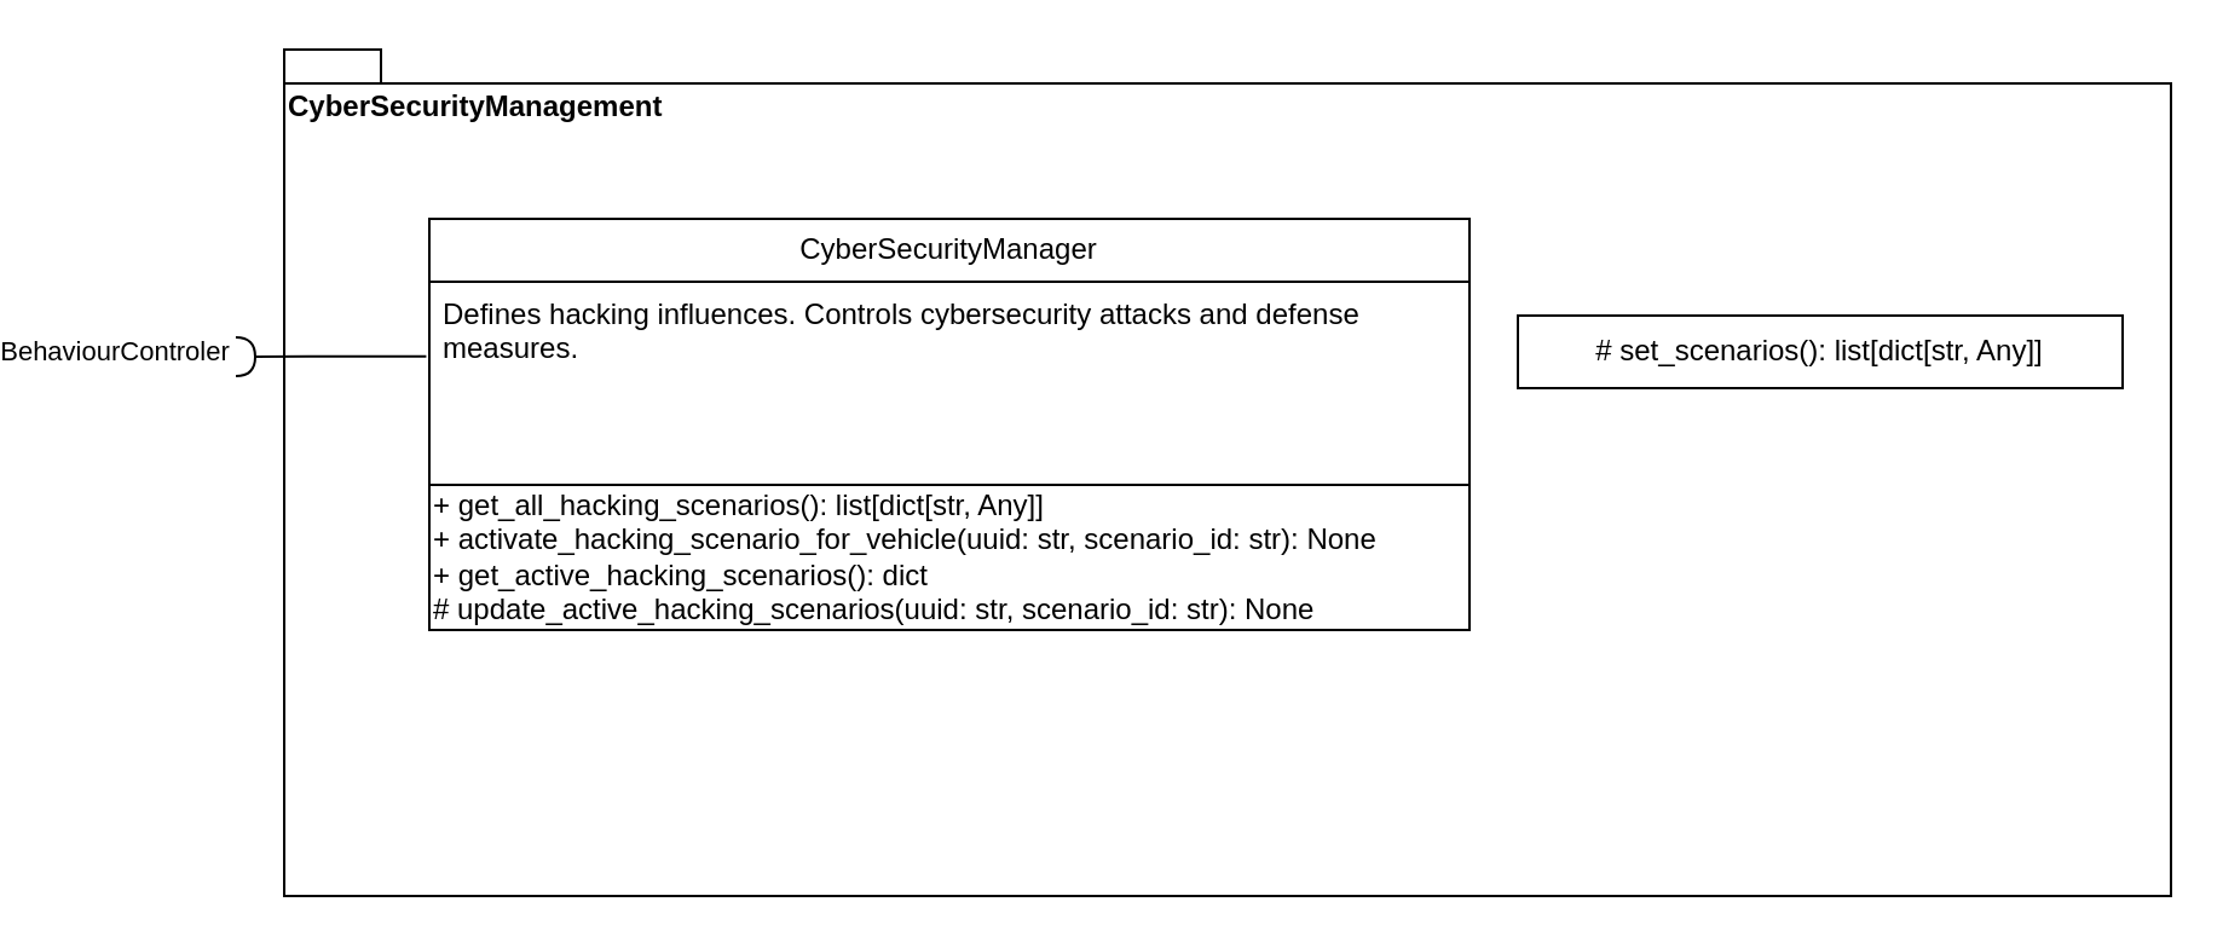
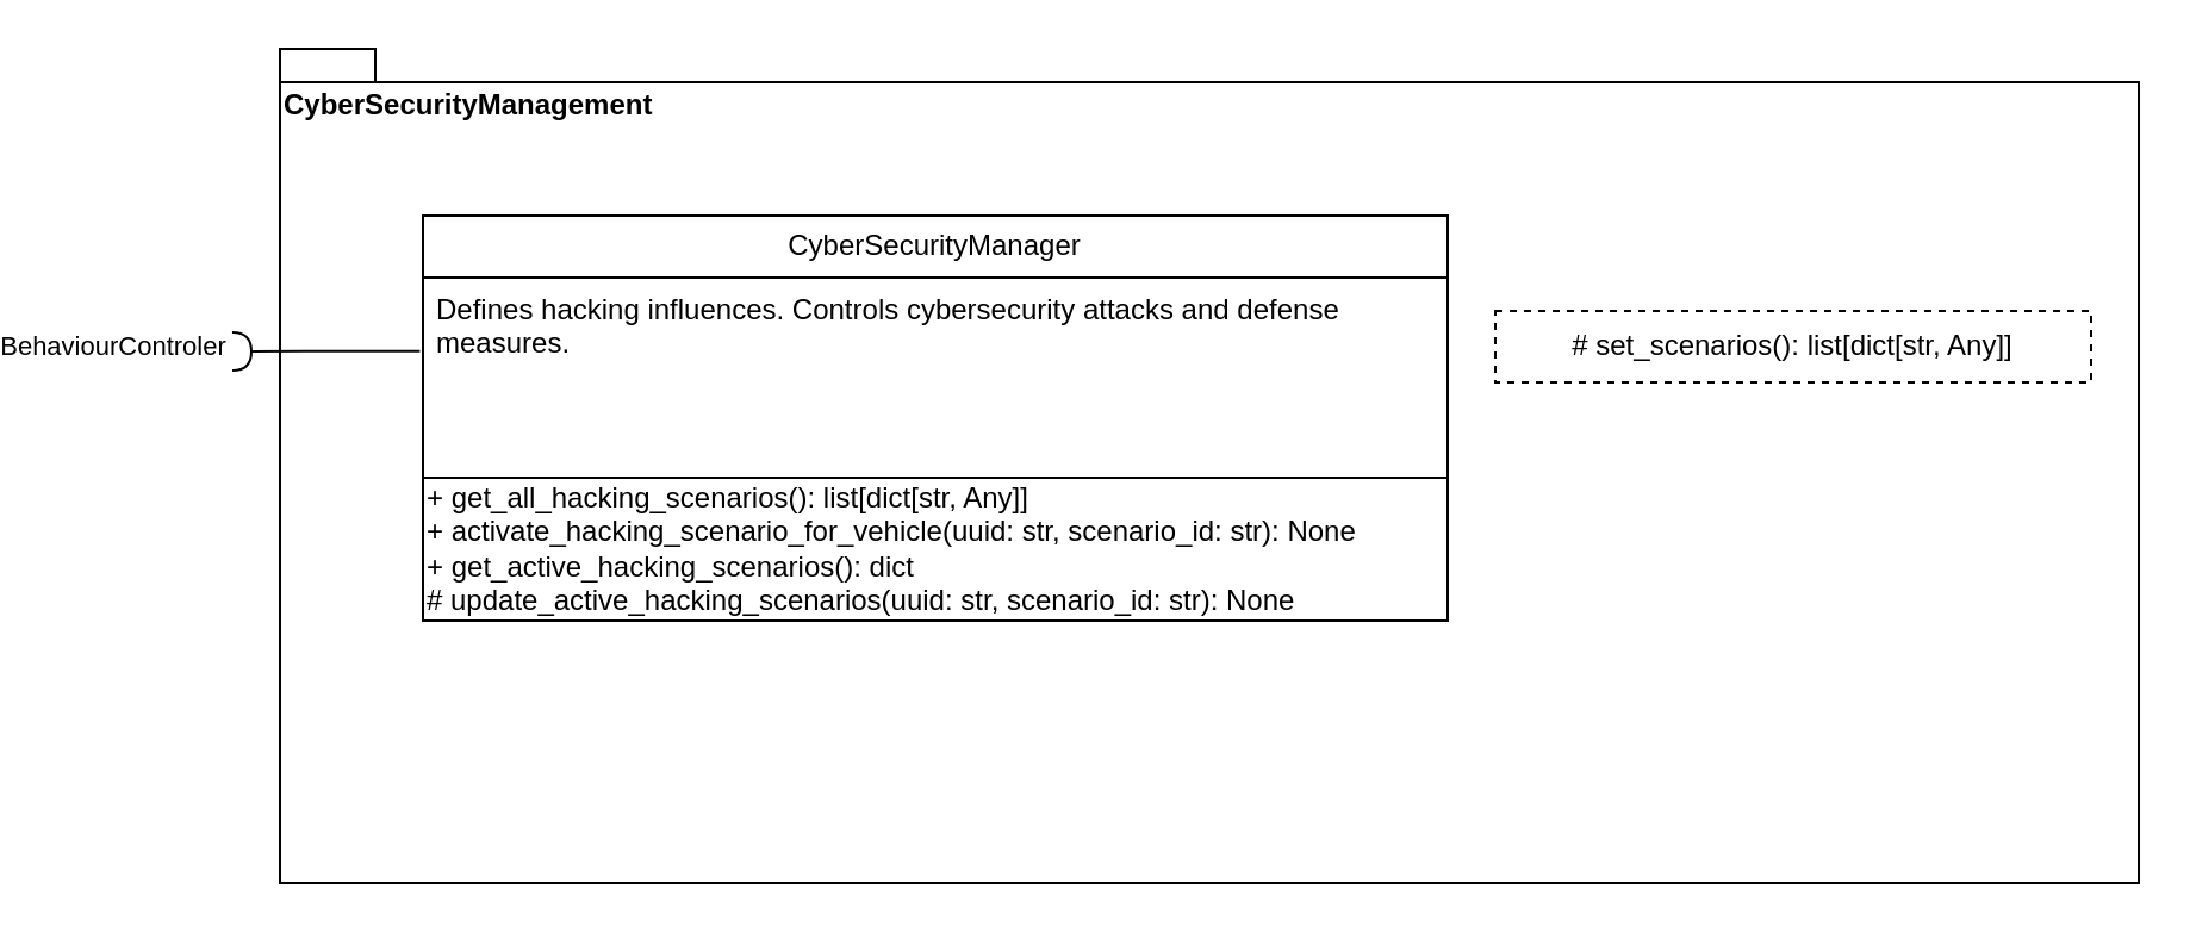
- <mxCell id="9" value="# set_scenarios(): list[dict[str, Any]]" style="rounded=0;whiteSpace=wrap;html=1;" vertex="1" parent="1"><mxGeometry x="550" y="130" width="250" height="30" as="geometry" /></mxCell>
+ <mxCell id="9" value="# set_scenarios(): list[dict[str, Any]]" style="rounded=0;whiteSpace=wrap;html=1;dashed=1;" vertex="1" parent="1"><mxGeometry x="550" y="130" width="250" height="30" as="geometry" /></mxCell>
